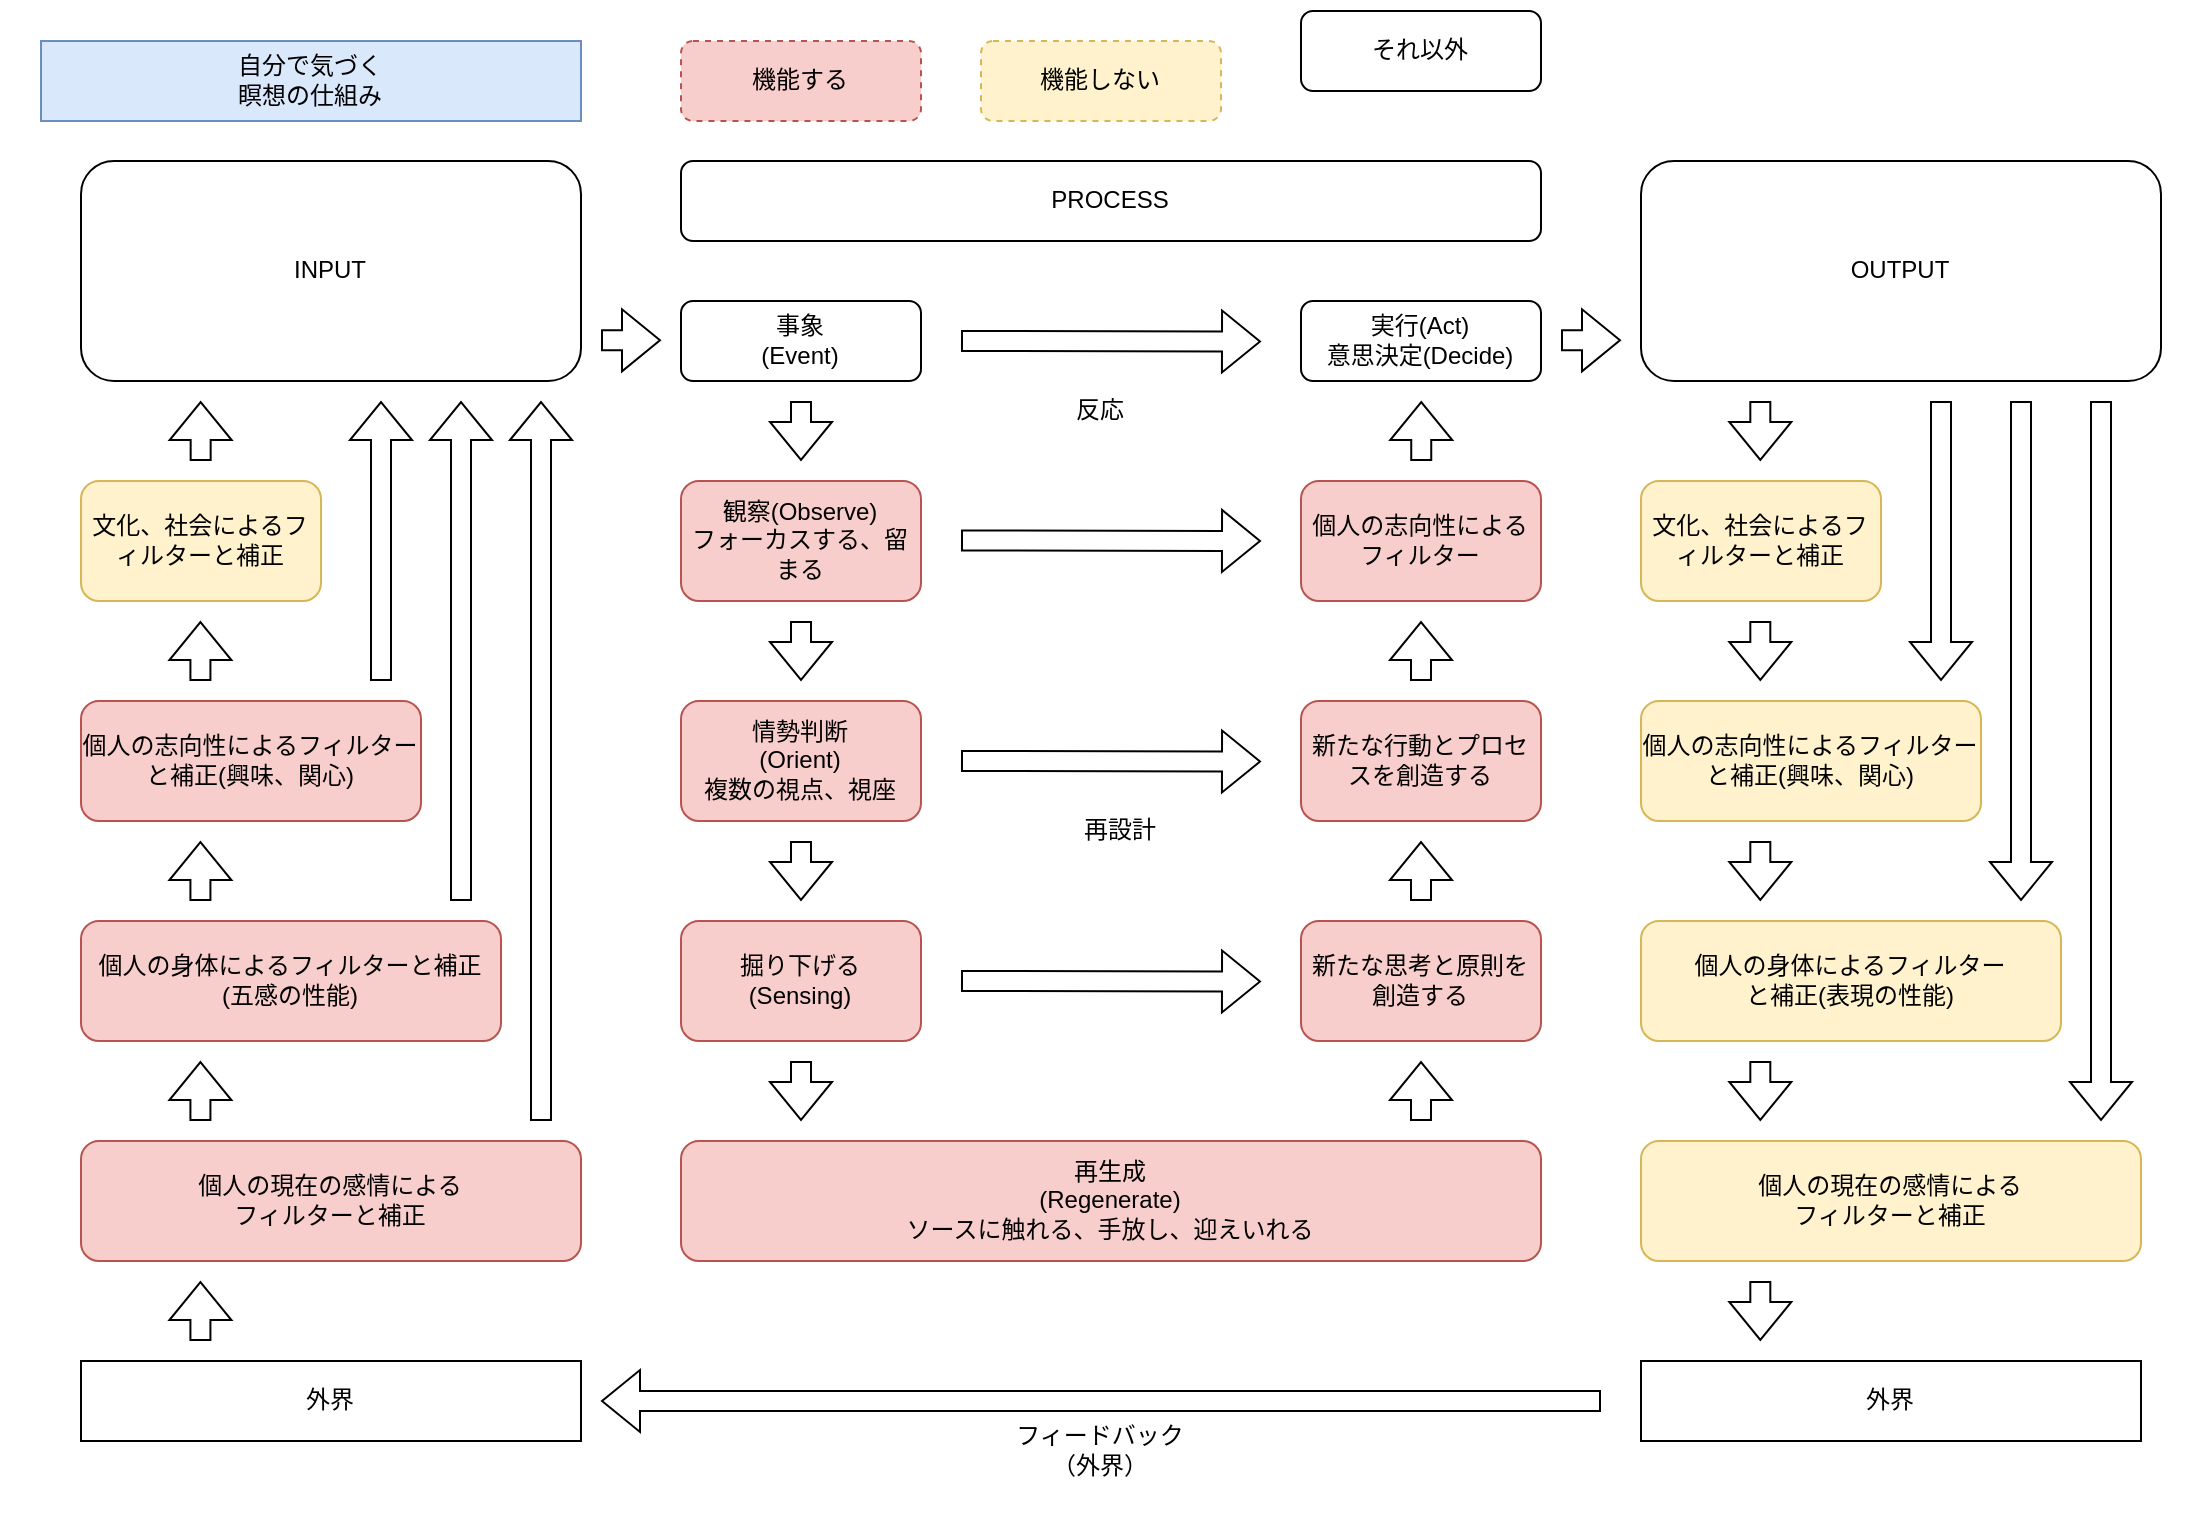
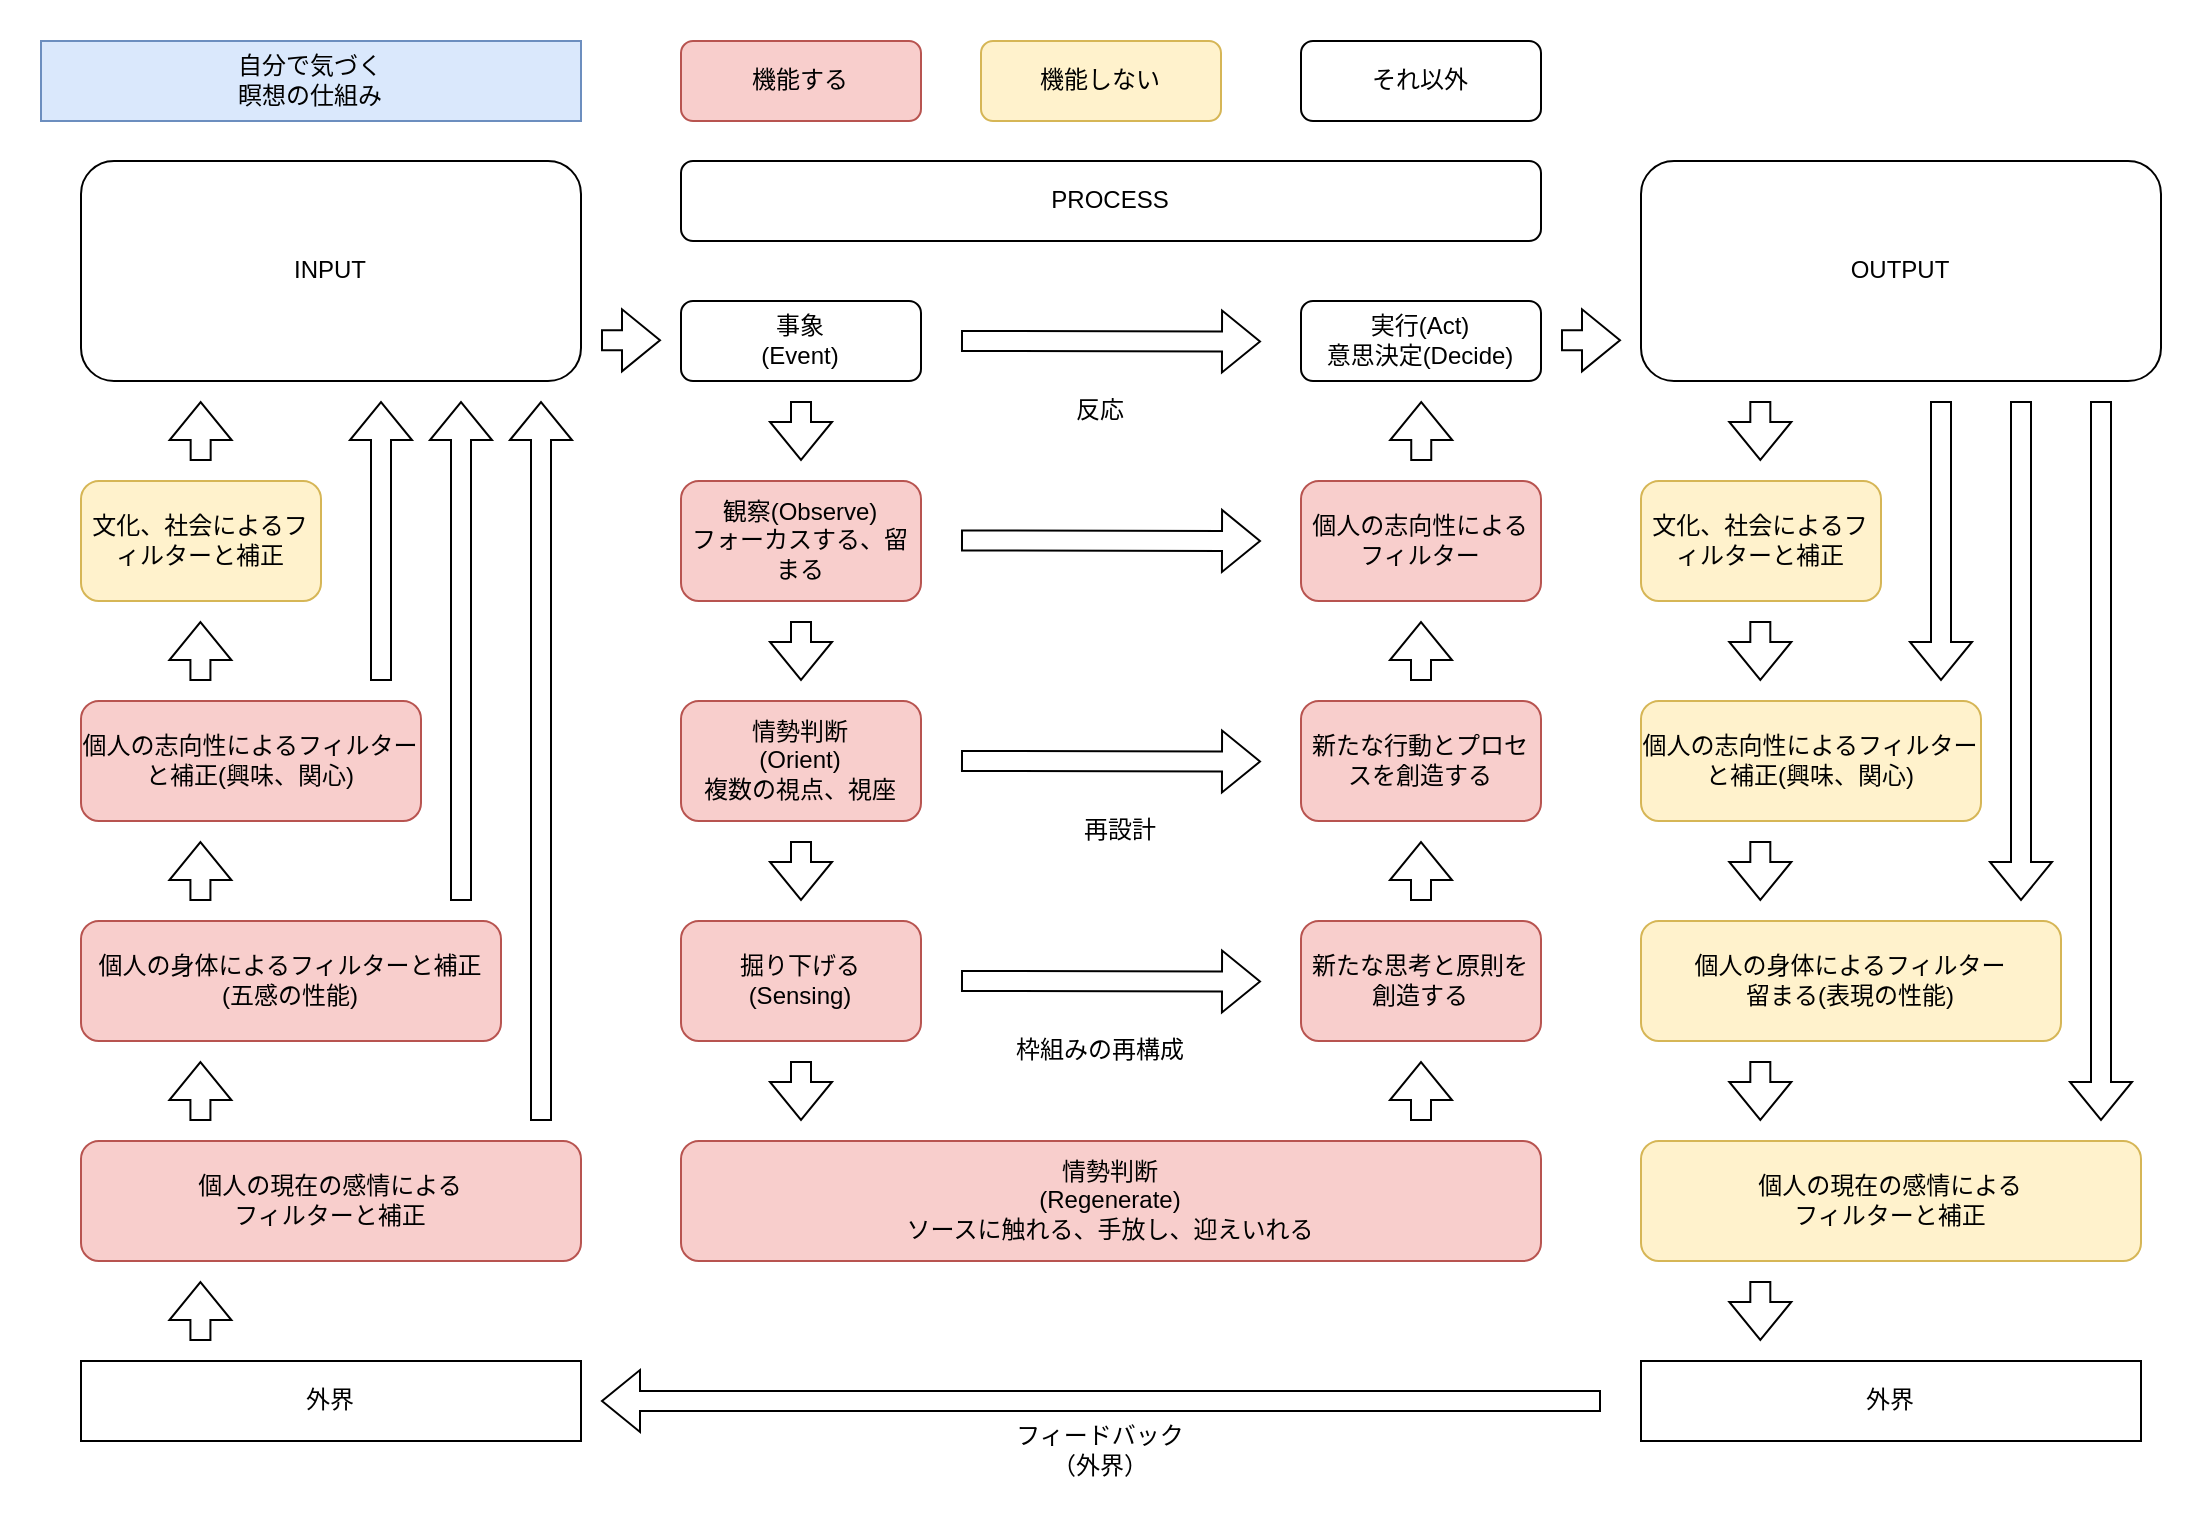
- <mxCell id="62" value="それ以外" style="rounded=1;whiteSpace=wrap;html=1;" vertex="1" parent="1"><mxGeometry x="650" y="5" width="120" height="40" as="geometry" /></mxCell>
+ <mxCell id="62" value="それ以外" style="rounded=1;whiteSpace=wrap;html=1;" vertex="1" parent="1"><mxGeometry x="650" y="20" width="120" height="40" as="geometry" /></mxCell>
- <mxCell id="10" value="機能する" style="rounded=1;whiteSpace=wrap;html=1;fillColor=#f8cecc;strokeColor=#b85450;dashed=1;" parent="1" vertex="1"><mxGeometry x="340" y="20" width="120" height="40" as="geometry" /></mxCell>
+ <mxCell id="10" value="機能する" style="rounded=1;whiteSpace=wrap;html=1;fillColor=#f8cecc;strokeColor=#b85450;" parent="1" vertex="1"><mxGeometry x="340" y="20" width="120" height="40" as="geometry" /></mxCell>
- <mxCell id="61" value="機能しない" style="rounded=1;whiteSpace=wrap;html=1;fillColor=#fff2cc;strokeColor=#d6b656;dashed=1;" parent="1" vertex="1"><mxGeometry x="490" y="20" width="120" height="40" as="geometry" /></mxCell>
+ <mxCell id="61" value="機能しない" style="rounded=1;whiteSpace=wrap;html=1;fillColor=#fff2cc;strokeColor=#d6b656;" parent="1" vertex="1"><mxGeometry x="490" y="20" width="120" height="40" as="geometry" /></mxCell>
- <mxCell id="23" value="個人の身体によるフィルター&lt;div&gt;と補正(表現の性能)&lt;/div&gt;" style="rounded=1;whiteSpace=wrap;html=1;fillColor=#fff2cc;strokeColor=#d6b656;" parent="1" vertex="1"><mxGeometry x="820" y="460" width="210" height="60" as="geometry" /></mxCell>
+ <mxCell id="23" value="個人の身体によるフィルター&lt;div&gt;留まる(表現の性能)&lt;/div&gt;" style="rounded=1;whiteSpace=wrap;html=1;fillColor=#fff2cc;strokeColor=#d6b656;" parent="1" vertex="1"><mxGeometry x="820" y="460" width="210" height="60" as="geometry" /></mxCell>
+ <mxCell id="60" value="枠組みの再構成" style="text;html=1;align=center;verticalAlign=middle;whiteSpace=wrap;rounded=0;" parent="1" vertex="1"><mxGeometry x="490" y="510" width="120" height="30" as="geometry" /></mxCell>
- <mxCell id="40" value="&lt;div&gt;再生成&lt;br&gt;(Regenerate)&lt;/div&gt;ソースに触れる、手放し、迎えいれる" style="rounded=1;whiteSpace=wrap;html=1;fillColor=#f8cecc;strokeColor=#b85450;" parent="1" vertex="1"><mxGeometry x="340" y="570" width="430" height="60" as="geometry" /></mxCell>
+ <mxCell id="40" value="&lt;div&gt;情勢判断&lt;br&gt;(Regenerate)&lt;/div&gt;ソースに触れる、手放し、迎えいれる" style="rounded=1;whiteSpace=wrap;html=1;fillColor=#f8cecc;strokeColor=#b85450;" parent="1" vertex="1"><mxGeometry x="340" y="570" width="430" height="60" as="geometry" /></mxCell>
